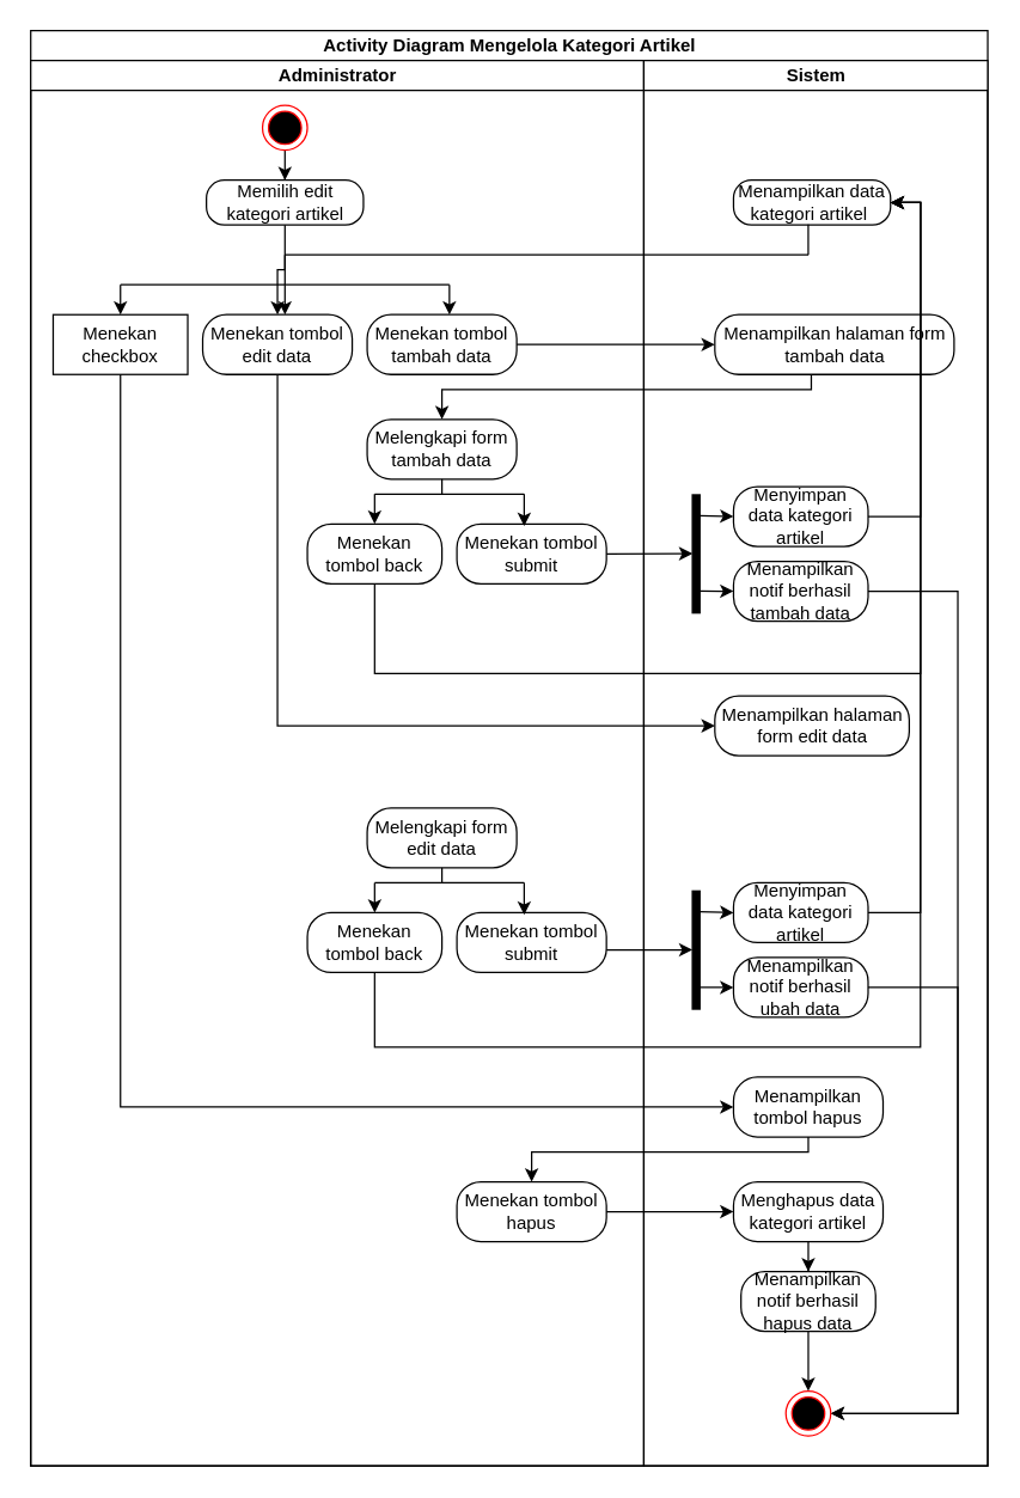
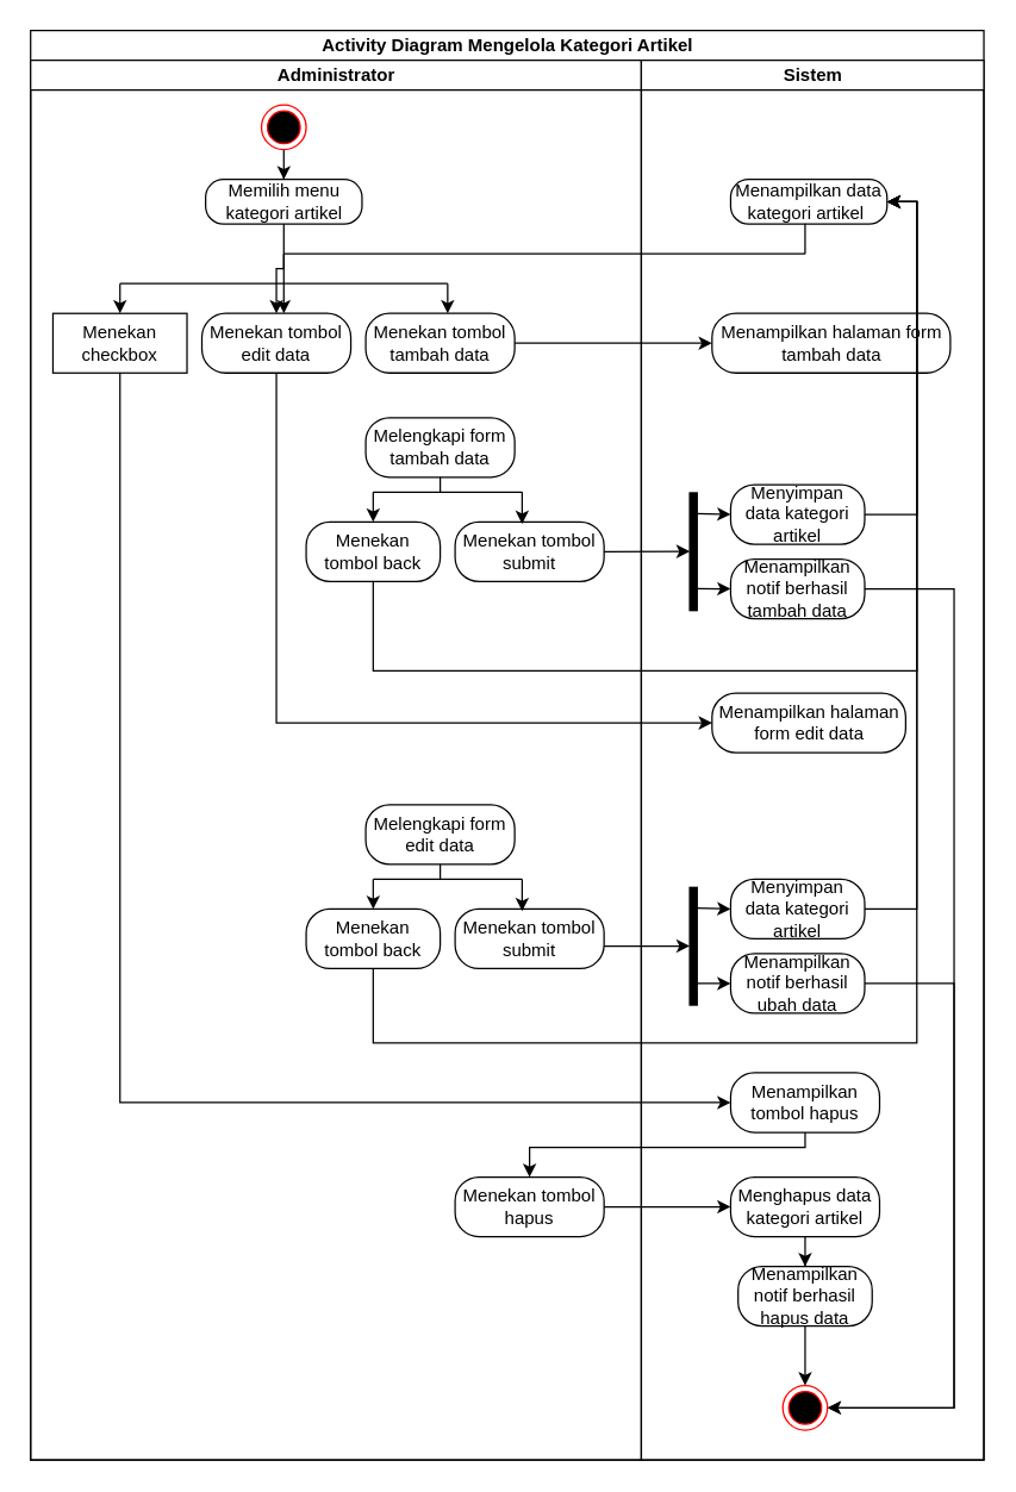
- <mxCell id="6" value="Memilih edit kategori artikel" style="rounded=1;whiteSpace=wrap;html=1;arcSize=40;fontColor=#000000;fillColor=default;strokeColor=default;" vertex="1" parent="3"><mxGeometry x="117.5" y="80" width="105" height="30" as="geometry" /></mxCell>
+ <mxCell id="6" value="Memilih menu kategori artikel" style="rounded=1;whiteSpace=wrap;html=1;arcSize=40;fontColor=#000000;fillColor=default;strokeColor=default;" vertex="1" parent="3"><mxGeometry x="117.5" y="80" width="105" height="30" as="geometry" /></mxCell>
- <mxCell id="51" style="edgeStyle=orthogonalEdgeStyle;rounded=0;orthogonalLoop=1;jettySize=auto;html=1;" edge="1" parent="2" source="23" target="10"><mxGeometry relative="1" as="geometry"><Array as="points"><mxPoint x="522" y="240" /><mxPoint x="275" y="240" /></Array></mxGeometry></mxCell>
